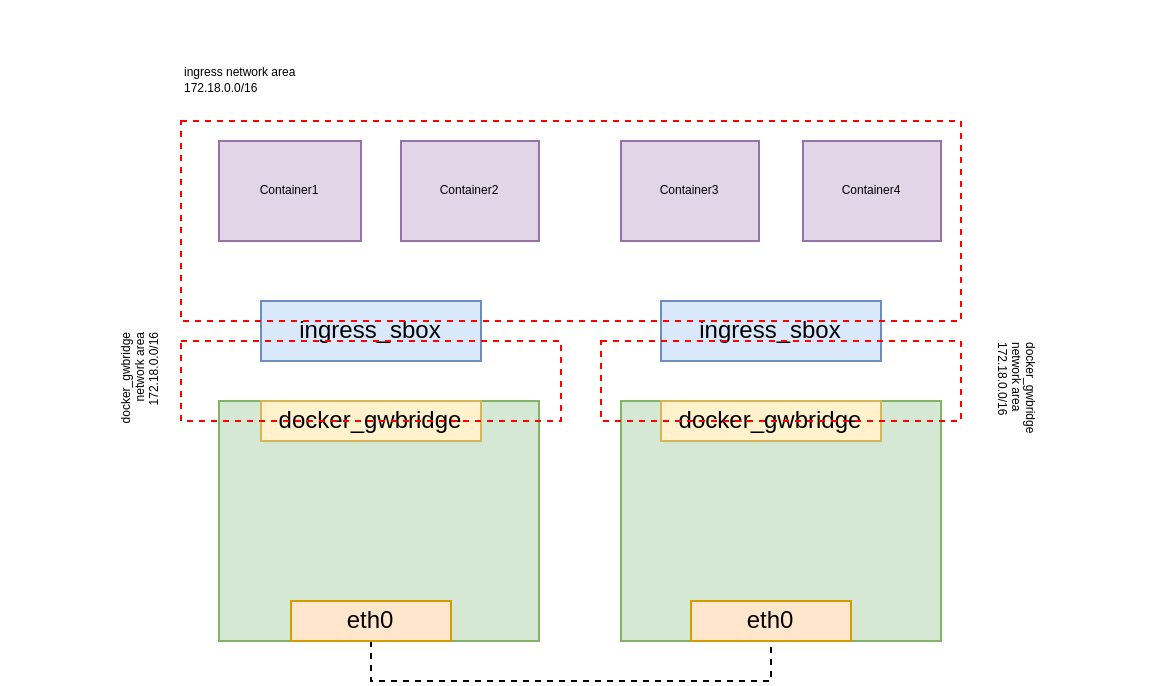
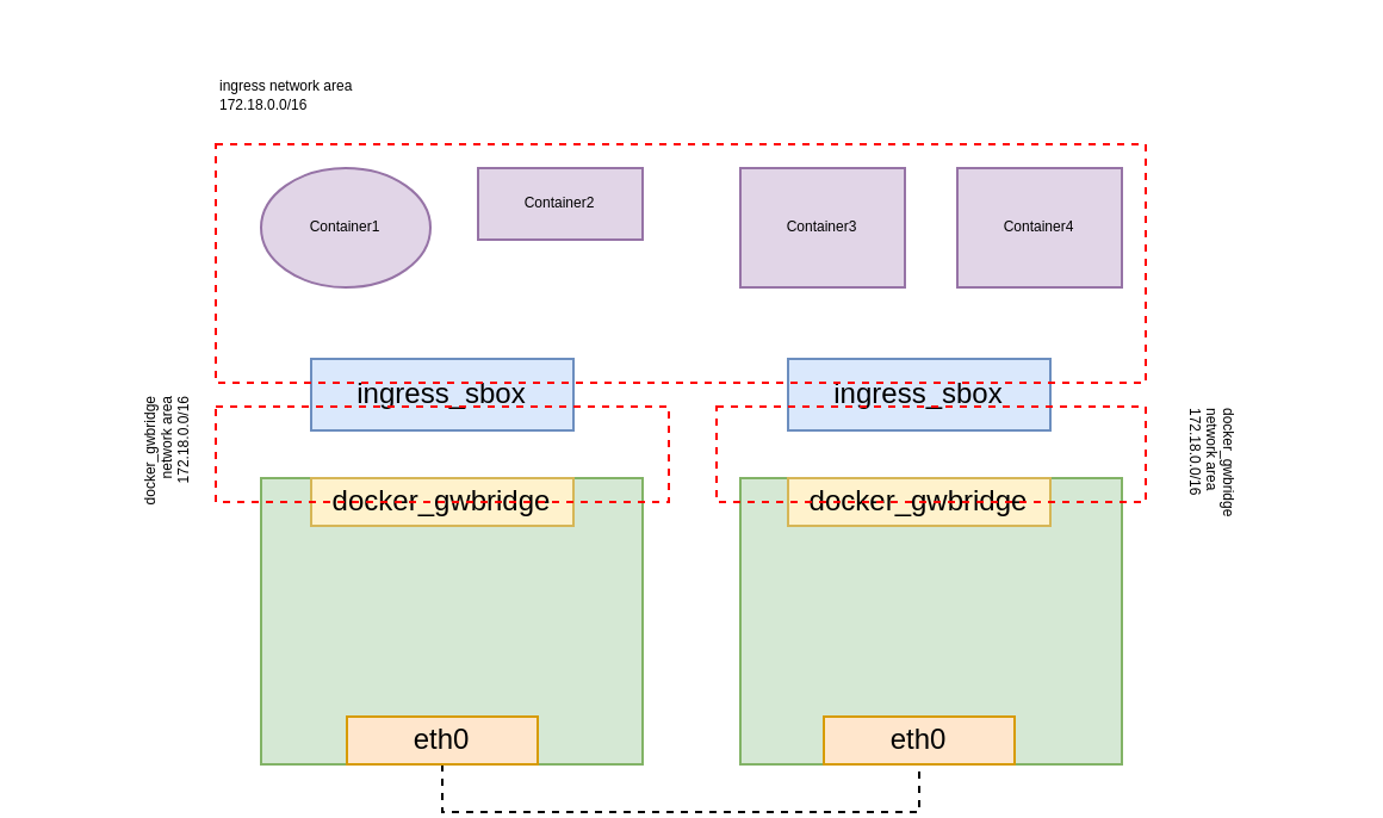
- <mxCell id="15" value="Container1" style="rounded=0;whiteSpace=wrap;html=1;fontSize=6;strokeColor=#9673a6;fillColor=#e1d5e7;" vertex="1" parent="1"><mxGeometry x="109" y="70" width="71" height="50" as="geometry" /></mxCell>
+ <mxCell id="15" value="Container1" style="ellipse;whiteSpace=wrap;html=1;fontSize=6;strokeColor=#9673a6;fillColor=#e1d5e7;" vertex="1" parent="1"><mxGeometry x="109" y="70" width="71" height="50" as="geometry" /></mxCell>
- <mxCell id="16" value="Container2" style="rounded=0;whiteSpace=wrap;html=1;fontSize=6;strokeColor=#9673a6;fillColor=#e1d5e7;" vertex="1" parent="1"><mxGeometry x="200" y="70" width="69" height="50" as="geometry" /></mxCell>
+ <mxCell id="16" value="Container2" style="rounded=0;whiteSpace=wrap;html=1;fontSize=6;strokeColor=#9673a6;fillColor=#e1d5e7;" vertex="1" parent="1"><mxGeometry x="200" y="70" width="69" height="30" as="geometry" /></mxCell>
